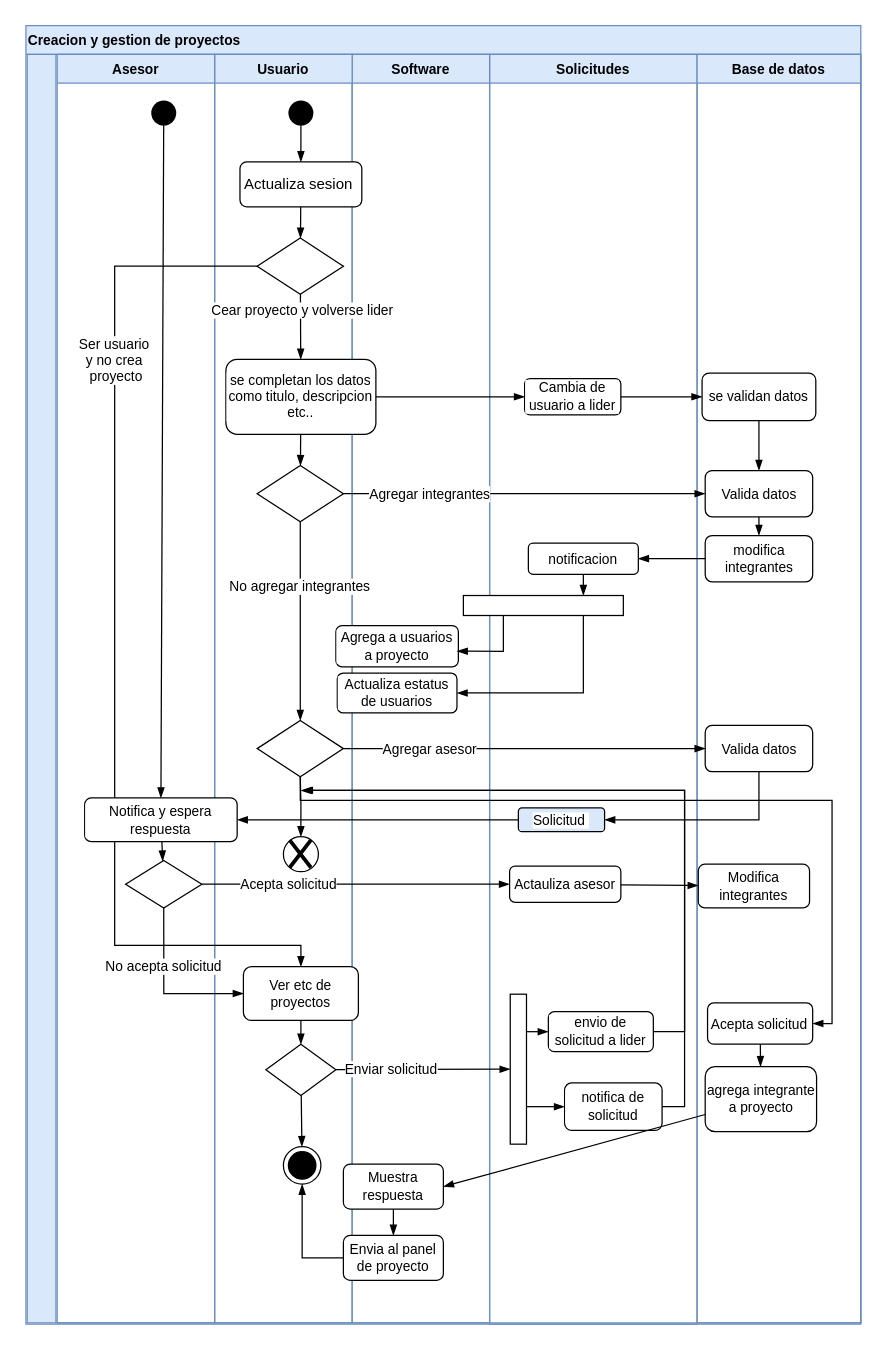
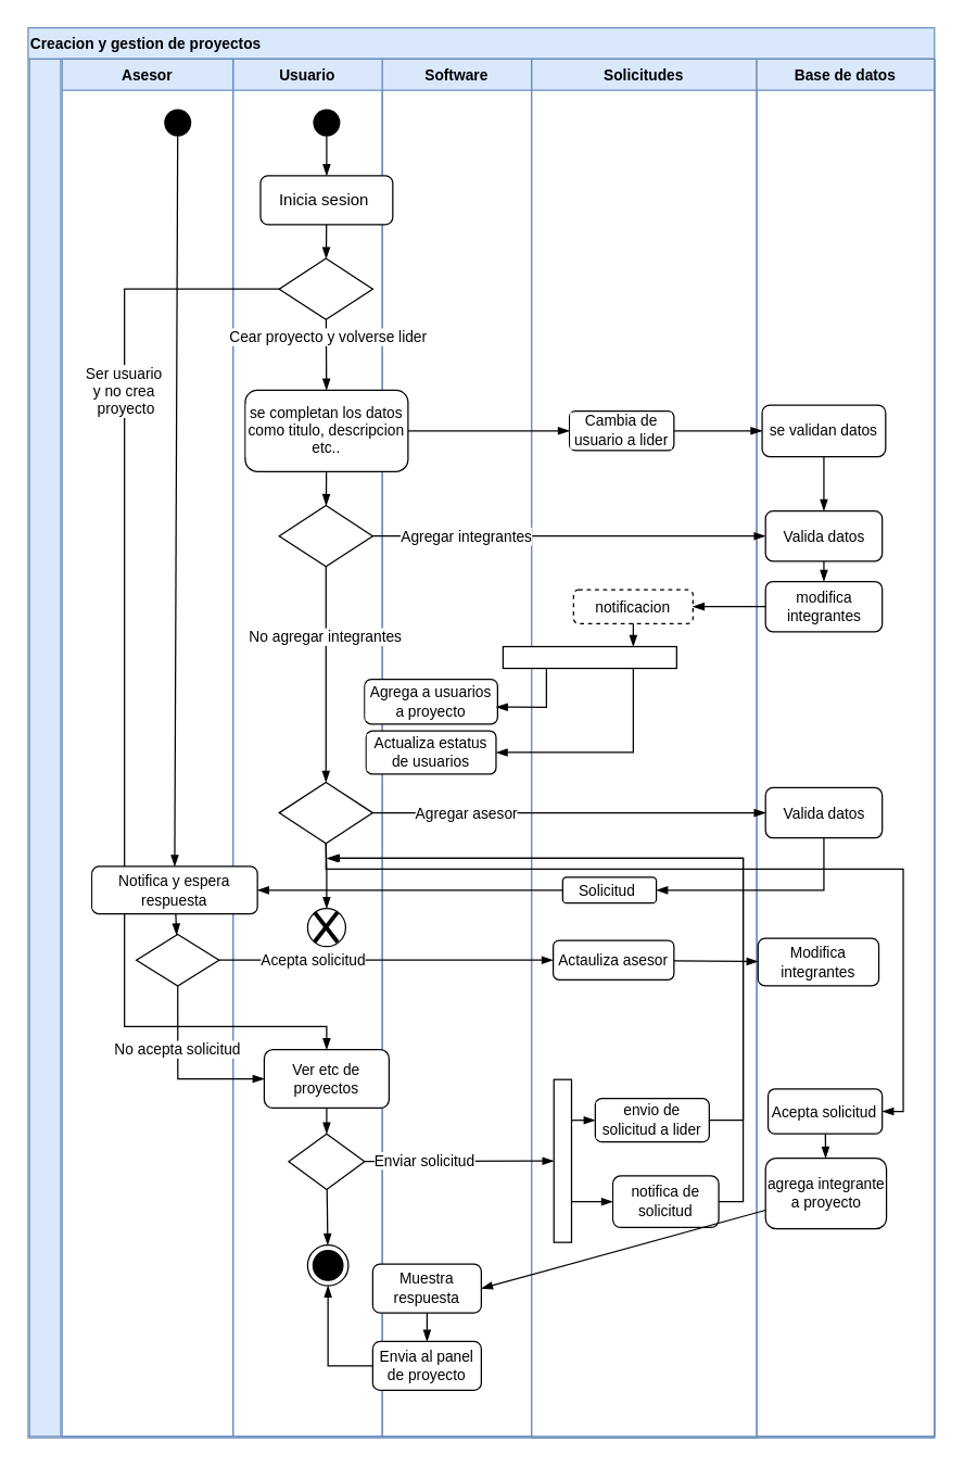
- <mxCell id="82" value="Actualiza sesion&amp;nbsp;" style="rounded=1;whiteSpace=wrap;html=1;" vertex="1" parent="1"><mxGeometry x="191.25" y="129" width="97.5" height="36" as="geometry" /></mxCell>
+ <mxCell id="82" value="Inicia sesion&amp;nbsp;" style="rounded=1;whiteSpace=wrap;html=1;" vertex="1" parent="1"><mxGeometry x="191.25" y="129" width="97.5" height="36" as="geometry" /></mxCell>
- <mxCell id="6" value="notificacion" style="rounded=1;whiteSpace=wrap;html=1;fontFamily=Helvetica;fontSize=11;fontColor=default;labelBackgroundColor=default;" vertex="1" parent="3"><mxGeometry x="31" y="391" width="88" height="25" as="geometry" /></mxCell>
+ <mxCell id="6" value="notificacion" style="rounded=1;whiteSpace=wrap;html=1;fontFamily=Helvetica;fontSize=11;fontColor=default;labelBackgroundColor=default;dashed=1;" vertex="1" parent="3"><mxGeometry x="31" y="391" width="88" height="25" as="geometry" /></mxCell>
- <mxCell id="4" value="Solicitud&amp;nbsp;" style="rounded=1;whiteSpace=wrap;html=1;fontFamily=Helvetica;fontSize=11;fontColor=default;labelBackgroundColor=default;fillColor=#dae8fc;" vertex="1" parent="3"><mxGeometry x="23" y="603" width="69" height="19" as="geometry" /></mxCell>
+ <mxCell id="4" value="Solicitud&amp;nbsp;" style="rounded=1;whiteSpace=wrap;html=1;fontFamily=Helvetica;fontSize=11;fontColor=default;labelBackgroundColor=default;" vertex="1" parent="3"><mxGeometry x="23" y="603" width="69" height="19" as="geometry" /></mxCell>
